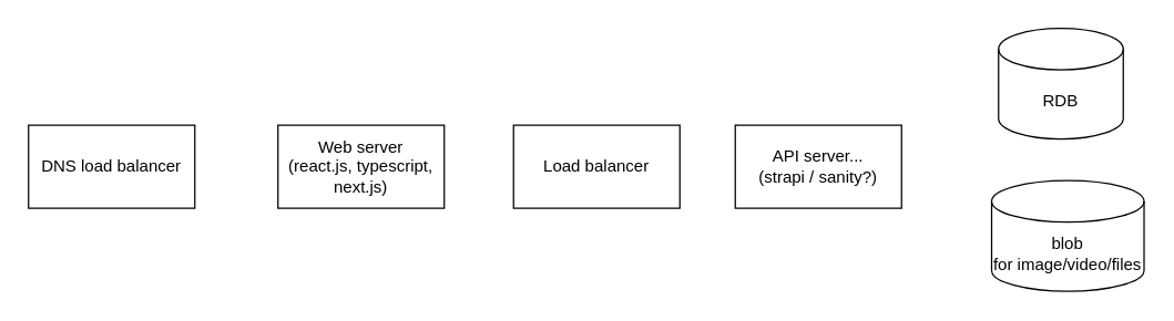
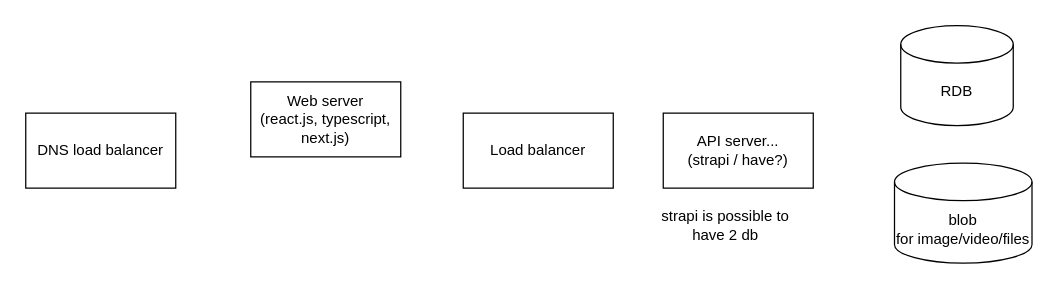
- <mxCell id="3" value="Web server&lt;br&gt;(react.js, typescript, next.js)" style="rounded=0;whiteSpace=wrap;html=1;" vertex="1" parent="1"><mxGeometry x="200" y="90" width="120" height="60" as="geometry" /></mxCell>
+ <mxCell id="3" value="Web server&lt;br&gt;(react.js, typescript, next.js)" style="rounded=0;whiteSpace=wrap;html=1;" vertex="1" parent="1"><mxGeometry x="200" y="65" width="120" height="60" as="geometry" /></mxCell>
- <mxCell id="5" value="API server...&lt;br&gt;(strapi / sanity?)" style="rounded=0;whiteSpace=wrap;html=1;" vertex="1" parent="1"><mxGeometry x="530" y="90" width="120" height="60" as="geometry" /></mxCell>
+ <mxCell id="5" value="API server...&lt;br&gt;(strapi / have?)" style="rounded=0;whiteSpace=wrap;html=1;" vertex="1" parent="1"><mxGeometry x="530" y="90" width="120" height="60" as="geometry" /></mxCell>
+ <mxCell id="8" value="strapi is possible to have 2 db" style="text;html=1;strokeColor=none;fillColor=none;align=center;verticalAlign=middle;whiteSpace=wrap;rounded=0;" vertex="1" parent="1"><mxGeometry x="520" y="165" width="120" height="30" as="geometry" /></mxCell>
